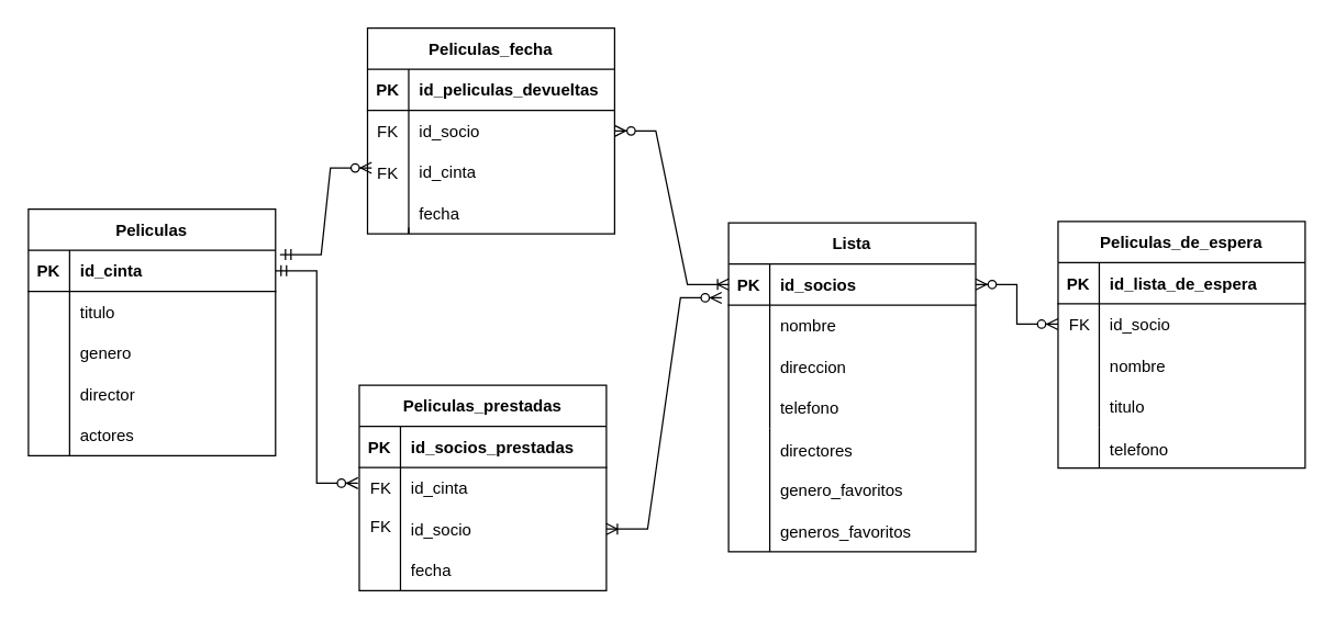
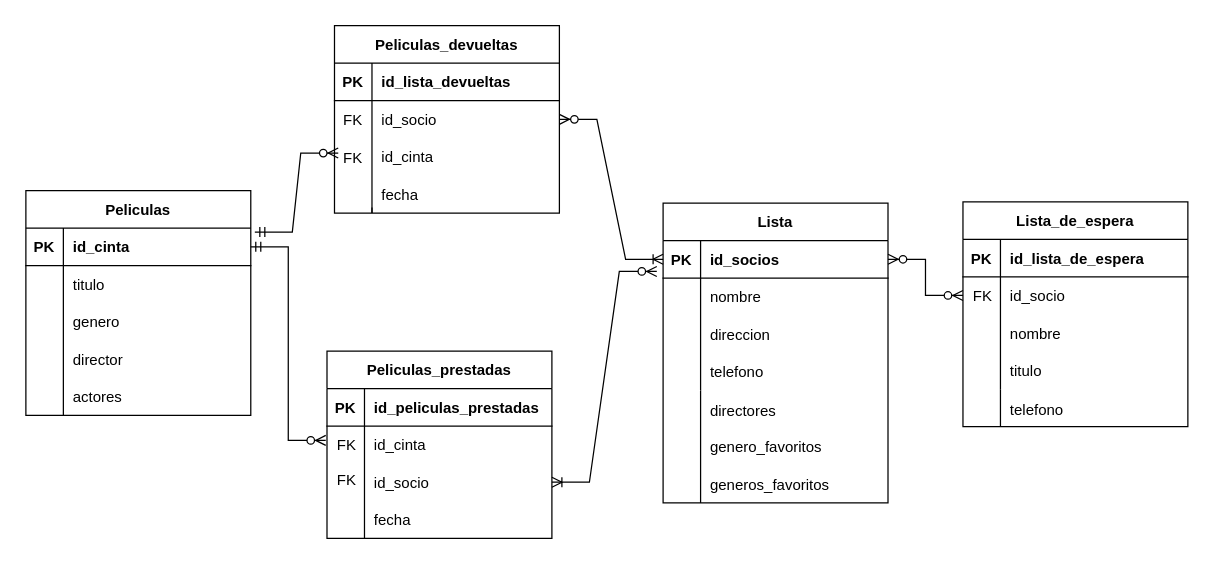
- <mxCell id="71" value="Peliculas_fecha" style="shape=table;startSize=30;container=1;collapsible=1;childLayout=tableLayout;fixedRows=1;rowLines=0;fontStyle=1;align=center;resizeLast=1;" parent="1" vertex="1"><mxGeometry x="267" y="20" width="180" height="150" as="geometry" /></mxCell>
+ <mxCell id="71" value="Peliculas_devueltas" style="shape=table;startSize=30;container=1;collapsible=1;childLayout=tableLayout;fixedRows=1;rowLines=0;fontStyle=1;align=center;resizeLast=1;" parent="1" vertex="1"><mxGeometry x="267" y="20" width="180" height="150" as="geometry" /></mxCell>
- <mxCell id="74" value="id_peliculas_devueltas" style="shape=partialRectangle;connectable=0;fillColor=none;top=0;left=0;bottom=0;right=0;align=left;spacingLeft=6;fontStyle=1;overflow=hidden;" parent="72" vertex="1"><mxGeometry x="30" width="150" height="30" as="geometry"><mxRectangle width="150" height="30" as="alternateBounds" /></mxGeometry></mxCell>
+ <mxCell id="74" value="id_lista_devueltas" style="shape=partialRectangle;connectable=0;fillColor=none;top=0;left=0;bottom=0;right=0;align=left;spacingLeft=6;fontStyle=1;overflow=hidden;" parent="72" vertex="1"><mxGeometry x="30" width="150" height="30" as="geometry"><mxRectangle width="150" height="30" as="alternateBounds" /></mxGeometry></mxCell>
- <mxCell id="37" value="Peliculas_de_espera" style="shape=table;startSize=30;container=1;collapsible=1;childLayout=tableLayout;fixedRows=1;rowLines=0;fontStyle=1;align=center;resizeLast=1;" parent="1" vertex="1"><mxGeometry x="770" y="161" width="180" height="180" as="geometry" /></mxCell>
+ <mxCell id="37" value="Lista_de_espera" style="shape=table;startSize=30;container=1;collapsible=1;childLayout=tableLayout;fixedRows=1;rowLines=0;fontStyle=1;align=center;resizeLast=1;" parent="1" vertex="1"><mxGeometry x="770" y="161" width="180" height="180" as="geometry" /></mxCell>
- <mxCell id="57" value="id_socios_prestadas" style="shape=partialRectangle;connectable=0;fillColor=none;top=0;left=0;bottom=0;right=0;align=left;spacingLeft=6;fontStyle=1;overflow=hidden;" parent="55" vertex="1"><mxGeometry x="30" width="150" height="30" as="geometry"><mxRectangle width="150" height="30" as="alternateBounds" /></mxGeometry></mxCell>
+ <mxCell id="57" value="id_peliculas_prestadas" style="shape=partialRectangle;connectable=0;fillColor=none;top=0;left=0;bottom=0;right=0;align=left;spacingLeft=6;fontStyle=1;overflow=hidden;" parent="55" vertex="1"><mxGeometry x="30" width="150" height="30" as="geometry"><mxRectangle width="150" height="30" as="alternateBounds" /></mxGeometry></mxCell>
